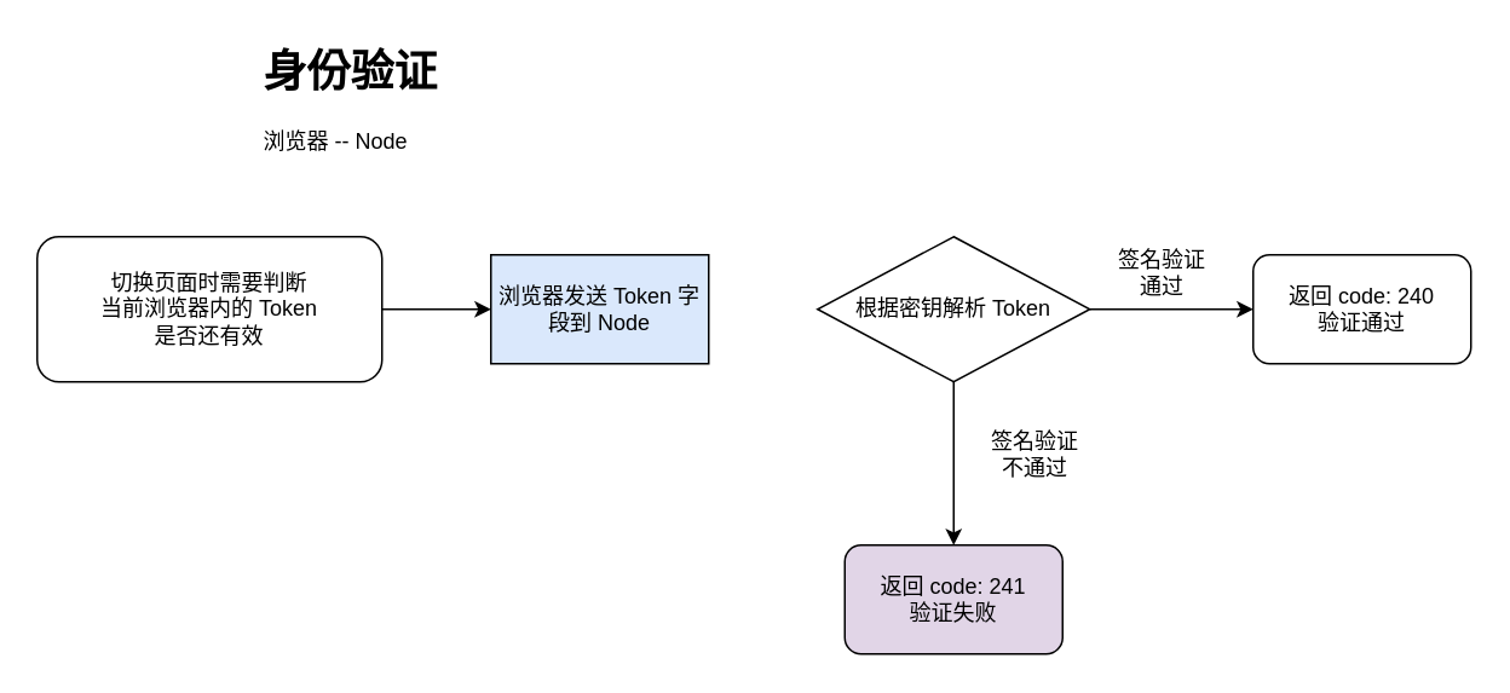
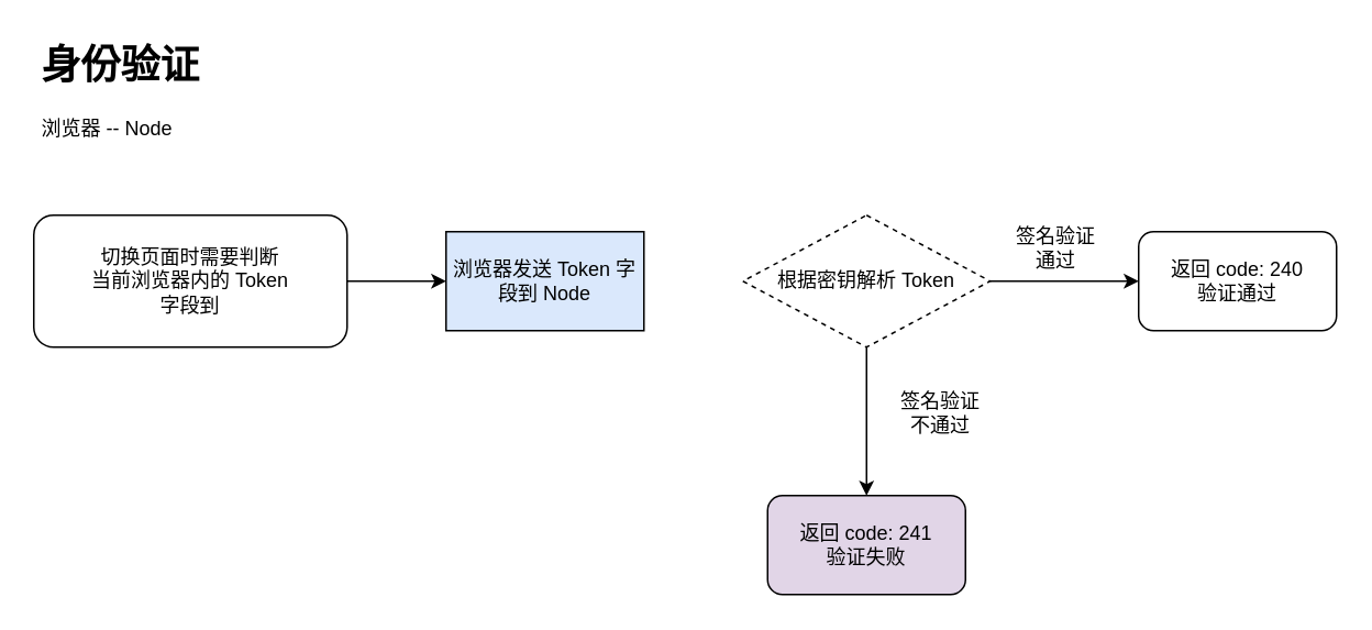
- <mxCell id="2" value="&lt;h1&gt;身份验证&lt;/h1&gt;&lt;p&gt;浏览器 -- Node&lt;/p&gt;" style="text;html=1;strokeColor=none;fillColor=none;spacing=5;spacingTop=-20;whiteSpace=wrap;overflow=hidden;rounded=0;" vertex="1" parent="1"><mxGeometry x="140" y="20" width="190" height="80" as="geometry" /></mxCell>
+ <mxCell id="2" value="&lt;h1&gt;身份验证&lt;/h1&gt;&lt;p&gt;浏览器 -- Node&lt;/p&gt;" style="text;html=1;strokeColor=none;fillColor=none;spacing=5;spacingTop=-20;whiteSpace=wrap;overflow=hidden;rounded=0;" vertex="1" parent="1"><mxGeometry x="20" y="20" width="190" height="80" as="geometry" /></mxCell>
- <mxCell id="4" value="切换页面时需要判断&lt;br&gt;当前浏览器内的 Token &lt;br&gt;是否还有效" style="rounded=1;whiteSpace=wrap;html=1;" vertex="1" parent="1"><mxGeometry x="20" y="130" width="190" height="80" as="geometry" /></mxCell>
+ <mxCell id="4" value="切换页面时需要判断&lt;br&gt;当前浏览器内的 Token &lt;br&gt;字段到" style="rounded=1;whiteSpace=wrap;html=1;" vertex="1" parent="1"><mxGeometry x="20" y="130" width="190" height="80" as="geometry" /></mxCell>
- <mxCell id="8" value="根据密钥解析 Token" style="rhombus;whiteSpace=wrap;html=1;" vertex="1" parent="1"><mxGeometry x="450" y="130" width="150" height="80" as="geometry" /></mxCell>
+ <mxCell id="8" value="根据密钥解析 Token" style="rhombus;whiteSpace=wrap;html=1;dashed=1;" vertex="1" parent="1"><mxGeometry x="450" y="130" width="150" height="80" as="geometry" /></mxCell>
